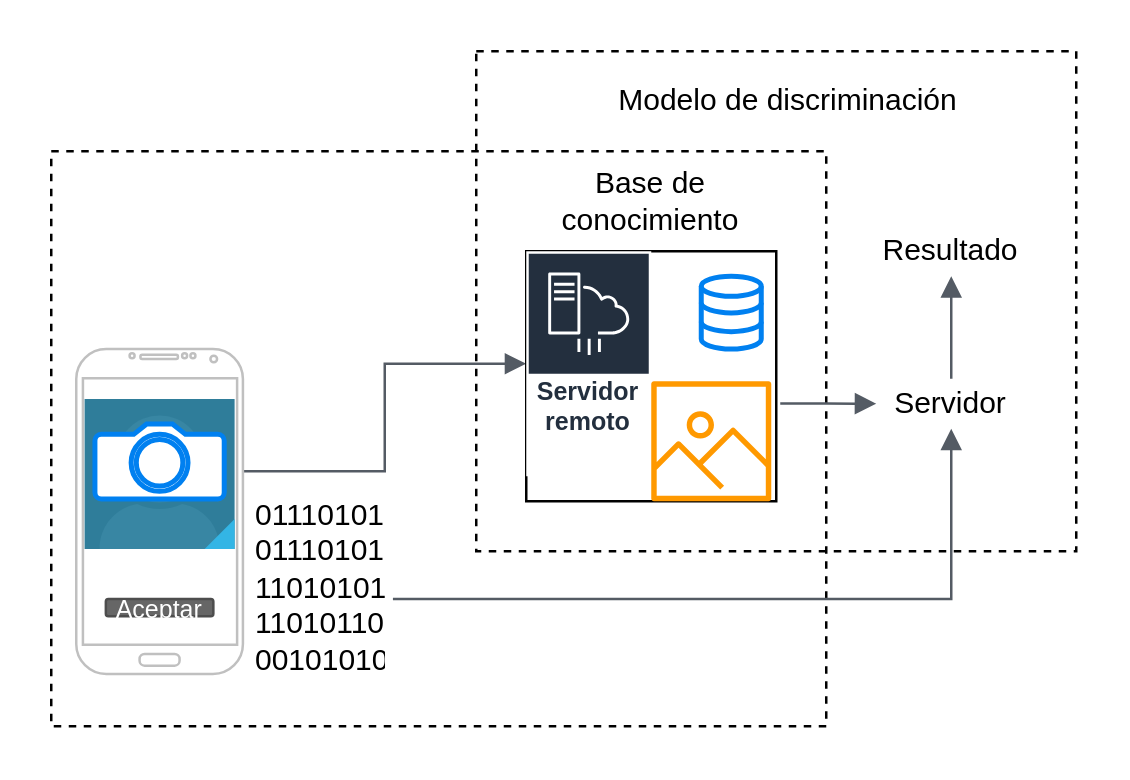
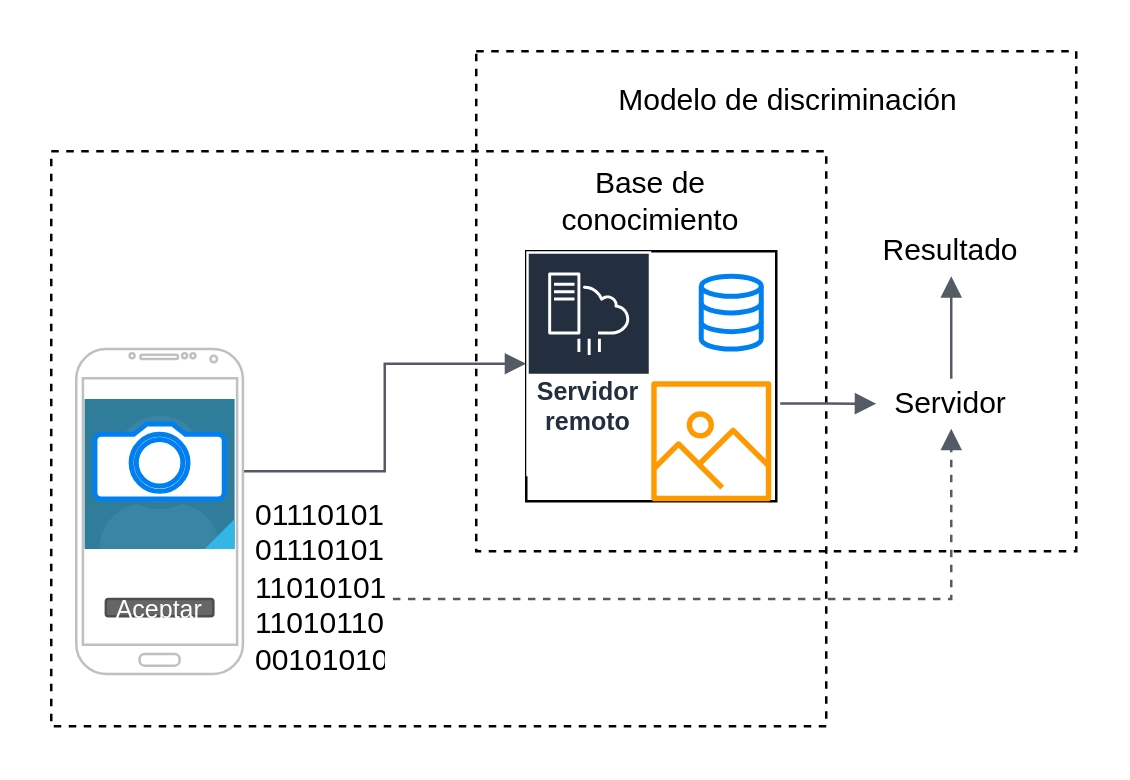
- <mxCell id="19" value="" style="edgeStyle=orthogonalEdgeStyle;html=1;endArrow=block;elbow=vertical;startArrow=none;endFill=1;strokeColor=#545B64;rounded=0;" parent="1" source="11" target="20" edge="1"><mxGeometry width="100" relative="1" as="geometry"><mxPoint x="105.737" y="197.98" as="sourcePoint" /><mxPoint x="220" y="155.029" as="targetPoint" /><Array as="points"><mxPoint x="380" y="239" /><mxPoint x="380" y="155" /></Array></mxGeometry></mxCell>
+ <mxCell id="19" value="" style="edgeStyle=orthogonalEdgeStyle;html=1;endArrow=block;elbow=vertical;startArrow=none;endFill=1;strokeColor=#545B64;rounded=0;dashed=1;" parent="1" source="11" target="20" edge="1"><mxGeometry width="100" relative="1" as="geometry"><mxPoint x="105.737" y="197.98" as="sourcePoint" /><mxPoint x="220" y="155.029" as="targetPoint" /><Array as="points"><mxPoint x="380" y="239" /><mxPoint x="380" y="155" /></Array></mxGeometry></mxCell>
